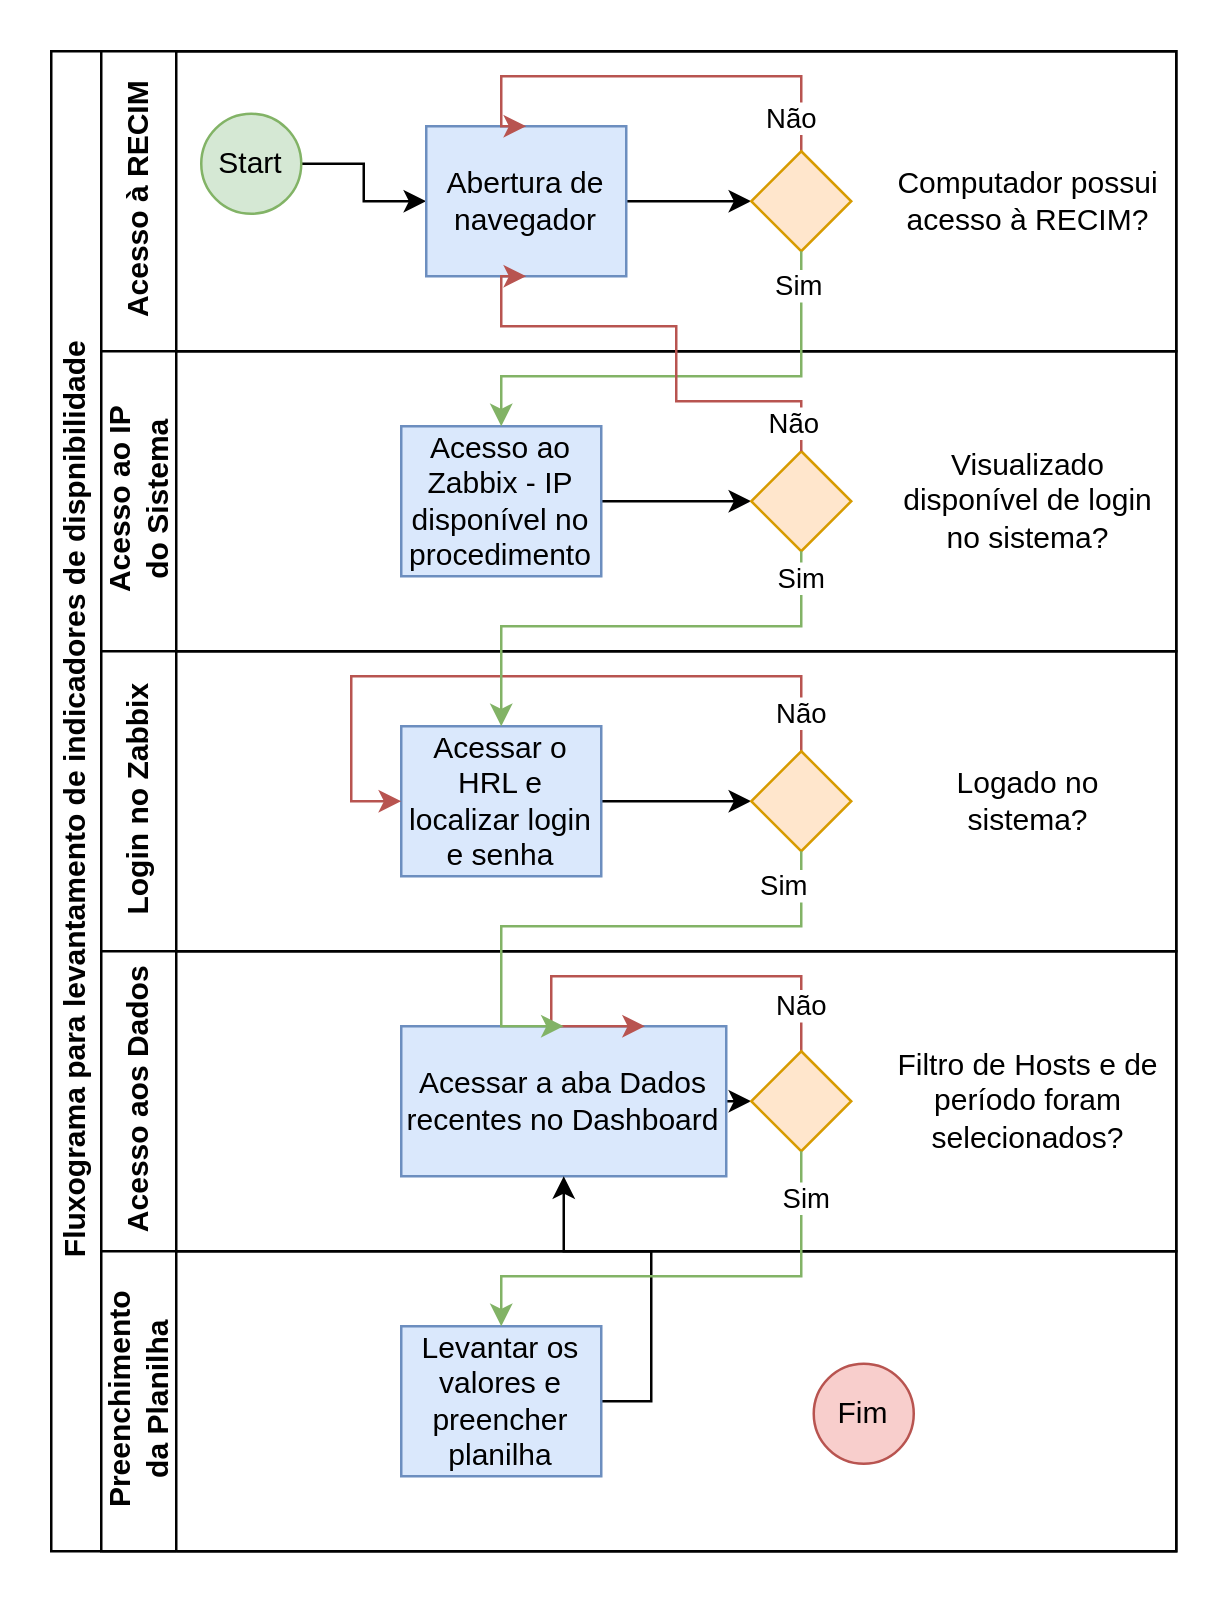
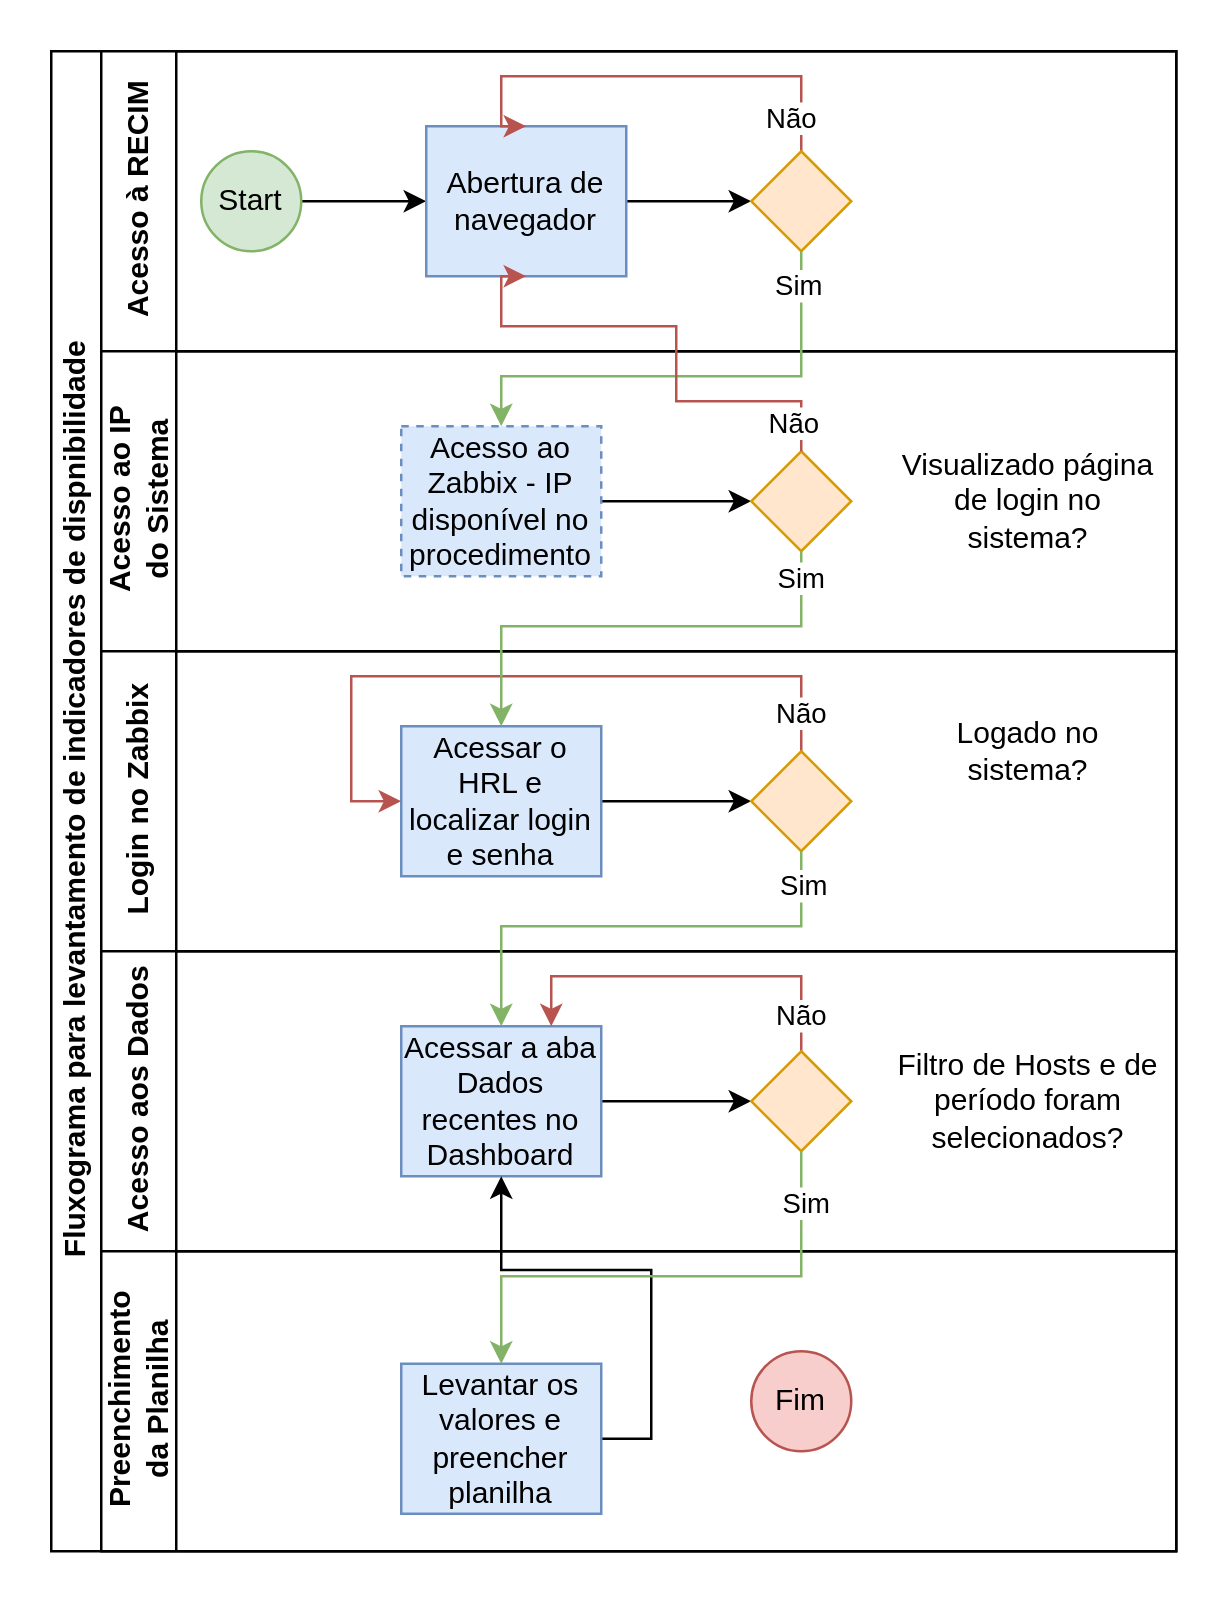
- <mxCell id="5" value="Start" style="ellipse;whiteSpace=wrap;html=1;fillColor=#d5e8d4;strokeColor=#82b366;" parent="3" vertex="1"><mxGeometry x="40" y="25" width="40" height="40" as="geometry" /></mxCell>
+ <mxCell id="5" value="Start" style="ellipse;whiteSpace=wrap;html=1;fillColor=#d5e8d4;strokeColor=#82b366;" parent="3" vertex="1"><mxGeometry x="40" y="40" width="40" height="40" as="geometry" /></mxCell>
- <mxCell id="11" value="Computador possui acesso à RECIM?" style="text;html=1;align=center;verticalAlign=middle;whiteSpace=wrap;rounded=0;" parent="3" vertex="1"><mxGeometry x="316" y="27.5" width="110" height="65" as="geometry" /></mxCell>
- <mxCell id="14" value="Acesso ao Zabbix - IP disponível no procedimento" style="rounded=0;whiteSpace=wrap;html=1;fontFamily=Helvetica;fontSize=12;align=center;fillColor=#dae8fc;strokeColor=#6c8ebf;" parent="12" vertex="1"><mxGeometry x="120" y="30" width="80" height="60" as="geometry" /></mxCell>
+ <mxCell id="14" value="Acesso ao Zabbix - IP disponível no procedimento" style="rounded=0;whiteSpace=wrap;html=1;fontFamily=Helvetica;fontSize=12;align=center;fillColor=#dae8fc;strokeColor=#6c8ebf;dashed=1;" parent="12" vertex="1"><mxGeometry x="120" y="30" width="80" height="60" as="geometry" /></mxCell>
- <mxCell id="16" value="Visualizado disponível de login no sistema?" style="text;html=1;align=center;verticalAlign=middle;whiteSpace=wrap;rounded=0;" parent="12" vertex="1"><mxGeometry x="316" y="27.5" width="110" height="65" as="geometry" /></mxCell>
+ <mxCell id="16" value="Visualizado página de login no sistema?" style="text;html=1;align=center;verticalAlign=middle;whiteSpace=wrap;rounded=0;" parent="12" vertex="1"><mxGeometry x="316" y="27.5" width="110" height="65" as="geometry" /></mxCell>
- <mxCell id="23" value="Logado no sistema?" style="text;html=1;align=center;verticalAlign=middle;whiteSpace=wrap;rounded=0;" parent="17" vertex="1"><mxGeometry x="316" y="27.5" width="110" height="65" as="geometry" /></mxCell>
+ <mxCell id="23" value="Logado no sistema?" style="text;html=1;align=center;verticalAlign=middle;whiteSpace=wrap;rounded=0;" parent="17" vertex="1"><mxGeometry x="316" y="7.5" width="110" height="65" as="geometry" /></mxCell>
- <mxCell id="26" value="Acessar a aba Dados recentes no Dashboard" style="rounded=0;whiteSpace=wrap;html=1;fontFamily=Helvetica;fontSize=12;align=center;fillColor=#dae8fc;strokeColor=#6c8ebf;" parent="24" vertex="1"><mxGeometry x="120" y="30" width="130" height="60" as="geometry" /></mxCell>
+ <mxCell id="26" value="Acessar a aba Dados recentes no Dashboard" style="rounded=0;whiteSpace=wrap;html=1;fontFamily=Helvetica;fontSize=12;align=center;fillColor=#dae8fc;strokeColor=#6c8ebf;" parent="24" vertex="1"><mxGeometry x="120" y="30" width="80" height="60" as="geometry" /></mxCell>
- <mxCell id="33" value="Levantar os valores e preencher planilha" style="rounded=0;whiteSpace=wrap;html=1;fontFamily=Helvetica;fontSize=12;align=center;fillColor=#dae8fc;strokeColor=#6c8ebf;" parent="31" vertex="1"><mxGeometry x="120" y="30" width="80" height="60" as="geometry" /></mxCell>
+ <mxCell id="33" value="Levantar os valores e preencher planilha" style="rounded=0;whiteSpace=wrap;html=1;fontFamily=Helvetica;fontSize=12;align=center;fillColor=#dae8fc;strokeColor=#6c8ebf;" parent="31" vertex="1"><mxGeometry x="120" y="45" width="80" height="60" as="geometry" /></mxCell>
- <mxCell id="34" value="Fim" style="ellipse;whiteSpace=wrap;html=1;fillColor=#f8cecc;strokeColor=#b85450;" parent="31" vertex="1"><mxGeometry x="285" y="45" width="40" height="40" as="geometry" /></mxCell>
+ <mxCell id="34" value="Fim" style="ellipse;whiteSpace=wrap;html=1;fillColor=#f8cecc;strokeColor=#b85450;" parent="31" vertex="1"><mxGeometry x="260" y="40" width="40" height="40" as="geometry" /></mxCell>
